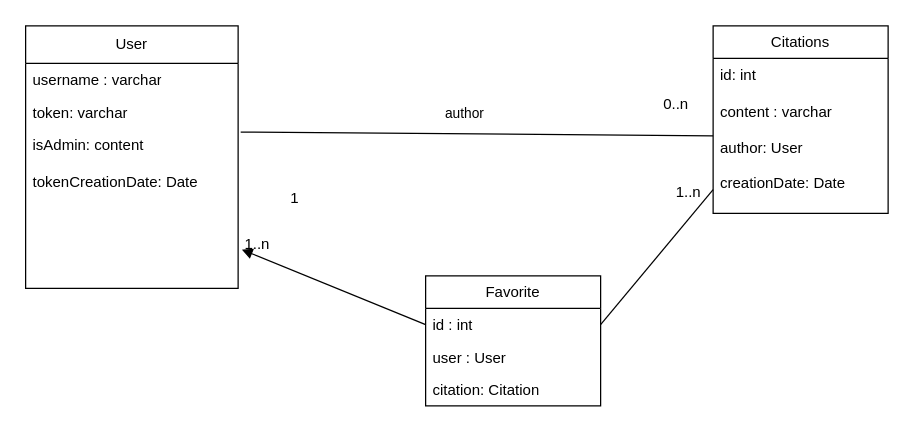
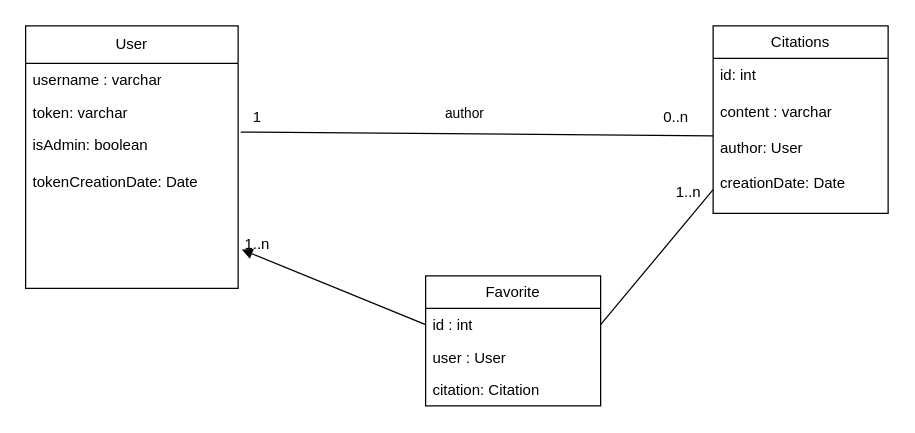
- <mxCell id="14" value="0..n" style="text;html=1;align=center;verticalAlign=middle;resizable=0;points=[];autosize=1;strokeColor=none;fillColor=none;" vertex="1" parent="1"><mxGeometry x="520" y="68" width="40" height="30" as="geometry" /></mxCell>
+ <mxCell id="14" value="0..n" style="text;html=1;align=center;verticalAlign=middle;resizable=0;points=[];autosize=1;strokeColor=none;fillColor=none;" vertex="1" parent="1"><mxGeometry x="520" y="78" width="40" height="30" as="geometry" /></mxCell>
- <mxCell id="5" value="isAdmin: content&lt;br&gt;&lt;br&gt;tokenCreationDate: Date&lt;br&gt;&lt;br&gt;" style="text;strokeColor=none;fillColor=none;align=left;verticalAlign=top;spacingLeft=4;spacingRight=4;overflow=hidden;rotatable=0;points=[[0,0.5],[1,0.5]];portConstraint=eastwest;whiteSpace=wrap;html=1;" vertex="1" parent="2"><mxGeometry y="82" width="170" height="128" as="geometry" /></mxCell>
+ <mxCell id="5" value="isAdmin: boolean&lt;br&gt;&lt;br&gt;tokenCreationDate: Date&lt;br&gt;&lt;br&gt;" style="text;strokeColor=none;fillColor=none;align=left;verticalAlign=top;spacingLeft=4;spacingRight=4;overflow=hidden;rotatable=0;points=[[0,0.5],[1,0.5]];portConstraint=eastwest;whiteSpace=wrap;html=1;" vertex="1" parent="2"><mxGeometry y="82" width="170" height="128" as="geometry" /></mxCell>
- <mxCell id="15" value="1" style="text;html=1;align=center;verticalAlign=middle;resizable=0;points=[];autosize=1;strokeColor=none;fillColor=none;" vertex="1" parent="1"><mxGeometry x="220" y="143" width="30" height="30" as="geometry" /></mxCell>
+ <mxCell id="15" value="1" style="text;html=1;align=center;verticalAlign=middle;resizable=0;points=[];autosize=1;strokeColor=none;fillColor=none;" vertex="1" parent="1"><mxGeometry x="190" y="78" width="30" height="30" as="geometry" /></mxCell>
